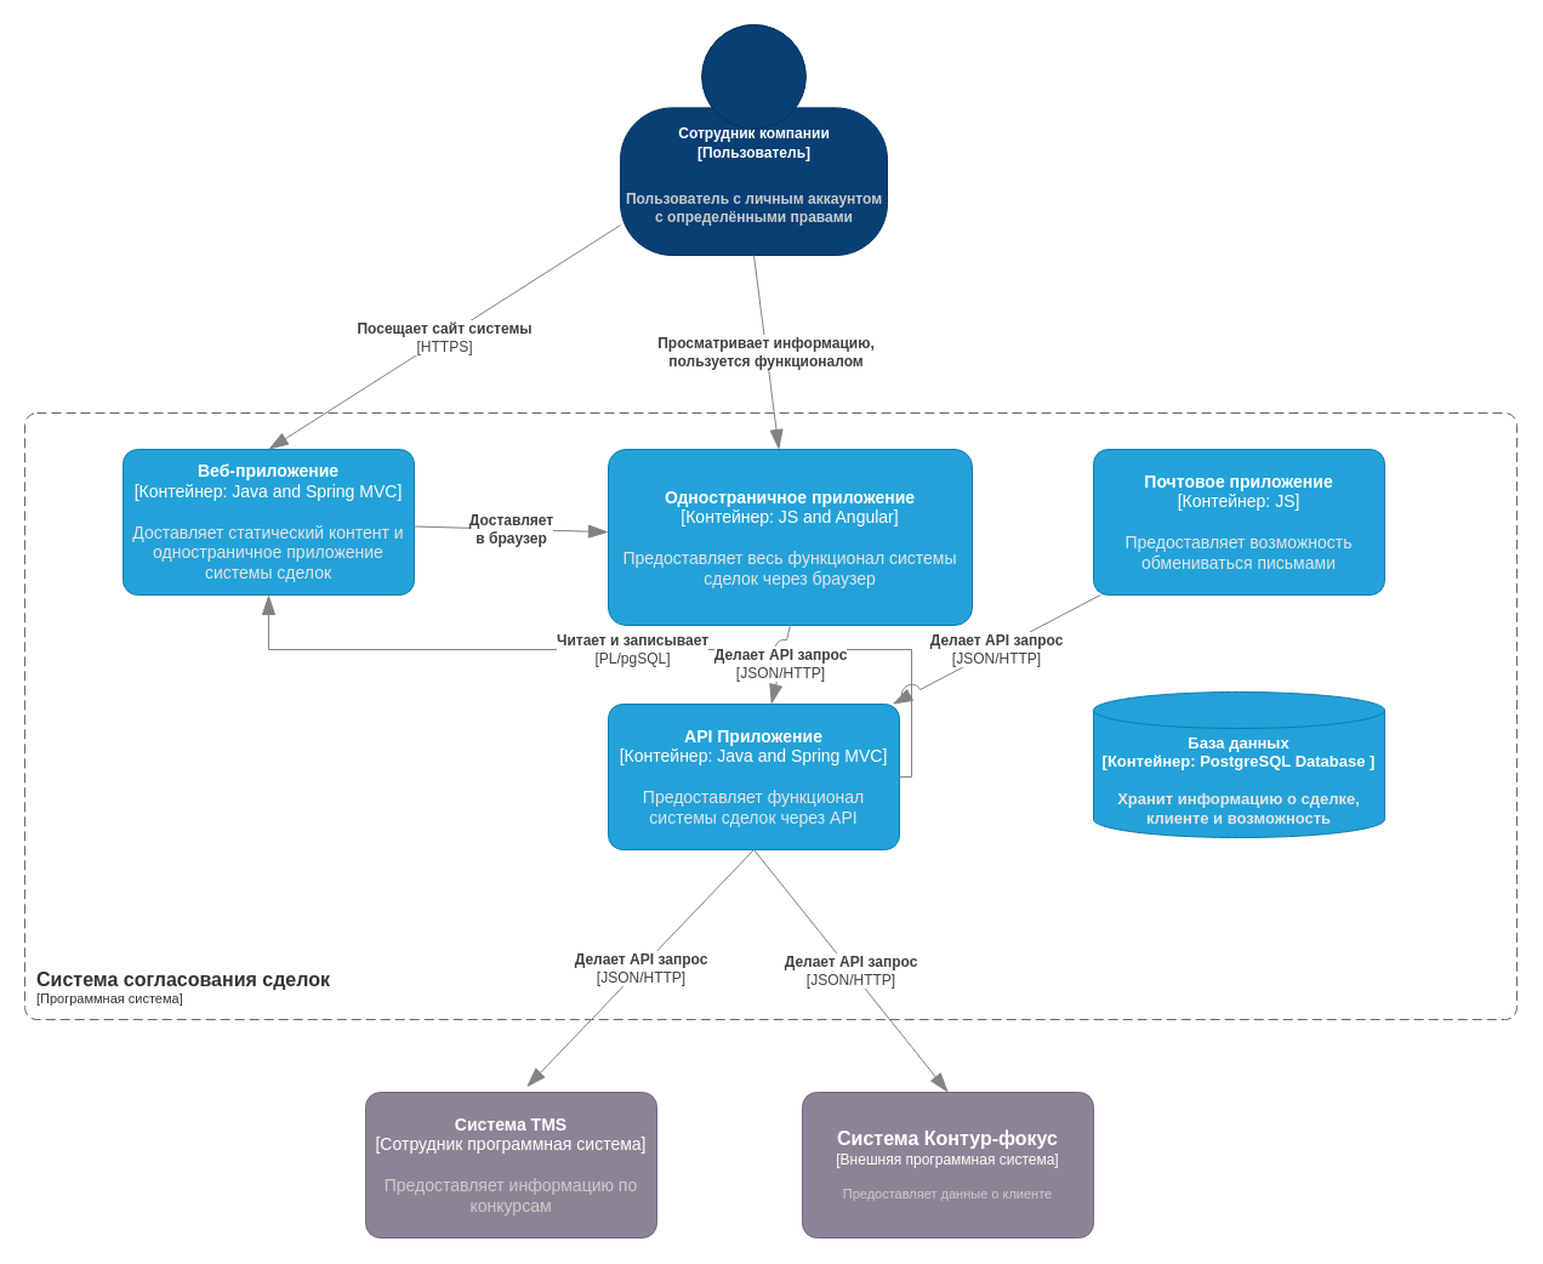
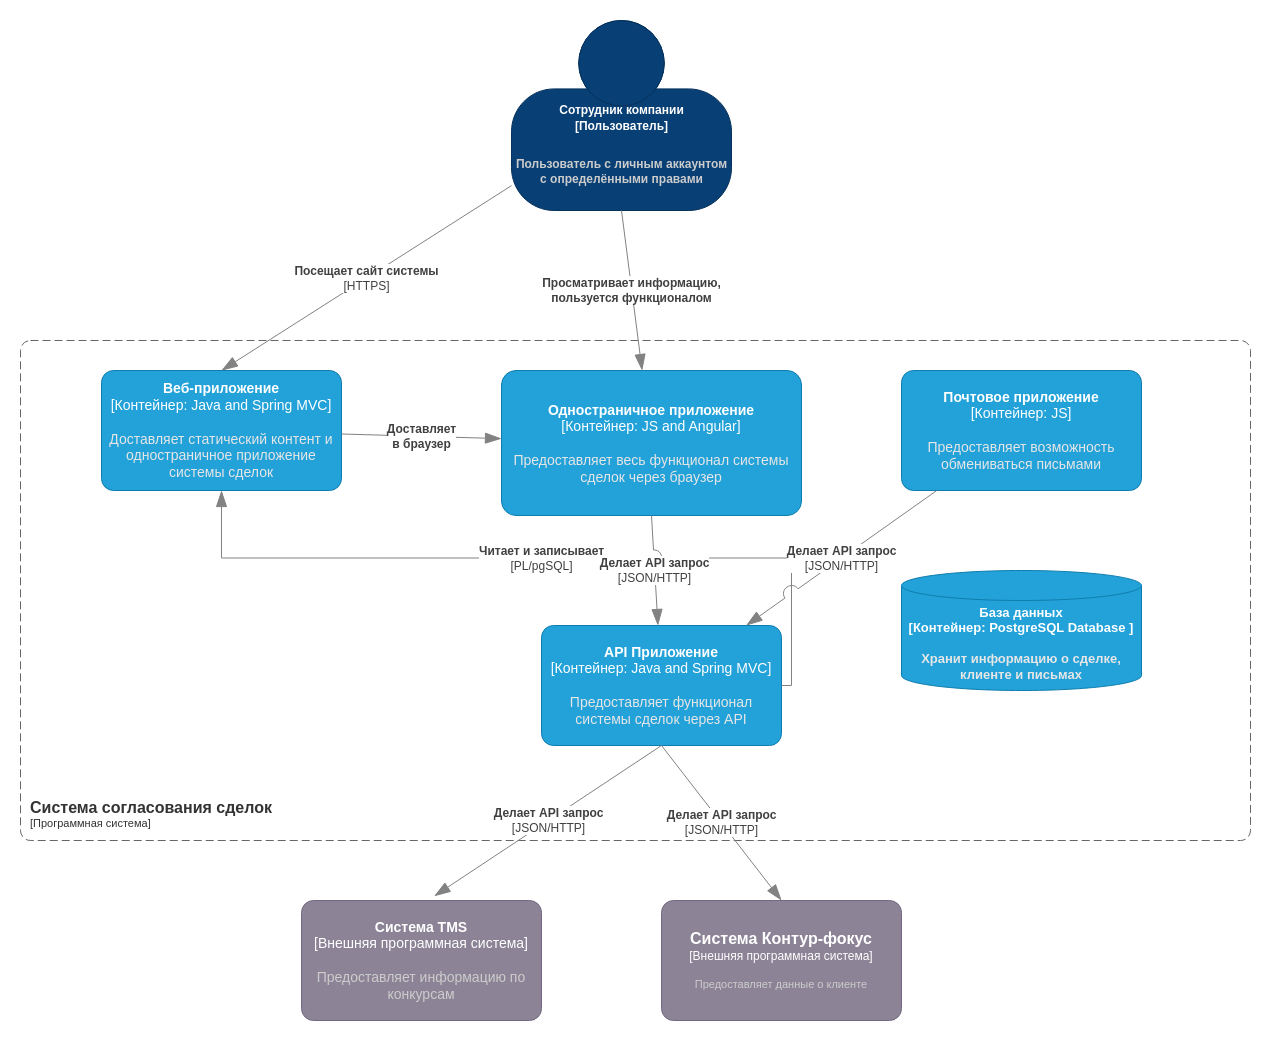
- <mxCell id="6" value="&lt;font style=&quot;font-size: 14px;&quot;&gt;&lt;b style=&quot;font-size: 14px;&quot;&gt;API Приложение&lt;/b&gt;&lt;/font&gt;&lt;div style=&quot;font-size: 14px;&quot;&gt;[Контейнер: Java and Spring MVC]&lt;/div&gt;&lt;br style=&quot;font-size: 14px;&quot;&gt;&lt;div style=&quot;font-size: 14px;&quot;&gt;&lt;font style=&quot;font-size: 14px;&quot;&gt;&lt;font color=&quot;#E6E6E6&quot; style=&quot;font-size: 14px;&quot;&gt;Предоставляет функционал системы сделок через API&lt;/font&gt;&lt;/font&gt;&lt;/div&gt;" style="rounded=1;whiteSpace=wrap;html=1;fontSize=14;labelBackgroundColor=none;fillColor=#23A2D9;fontColor=#ffffff;align=center;arcSize=10;strokeColor=#0E7DAD;metaEdit=1;resizable=0;points=[[0.25,0,0],[0.5,0,0],[0.75,0,0],[1,0.25,0],[1,0.5,0],[1,0.75,0],[0.75,1,0],[0.5,1,0],[0.25,1,0],[0,0.75,0],[0,0.5,0],[0,0.25,0]];" parent="1" vertex="1"><mxGeometry x="501" y="580" width="240" height="120" as="geometry" /></mxCell>
+ <mxCell id="6" value="&lt;font style=&quot;font-size: 14px;&quot;&gt;&lt;b style=&quot;font-size: 14px;&quot;&gt;API Приложение&lt;/b&gt;&lt;/font&gt;&lt;div style=&quot;font-size: 14px;&quot;&gt;[Контейнер: Java and Spring MVC]&lt;/div&gt;&lt;br style=&quot;font-size: 14px;&quot;&gt;&lt;div style=&quot;font-size: 14px;&quot;&gt;&lt;font style=&quot;font-size: 14px;&quot;&gt;&lt;font color=&quot;#E6E6E6&quot; style=&quot;font-size: 14px;&quot;&gt;Предоставляет функционал системы сделок через API&lt;/font&gt;&lt;/font&gt;&lt;/div&gt;" style="rounded=1;whiteSpace=wrap;html=1;fontSize=14;labelBackgroundColor=none;fillColor=#23A2D9;fontColor=#ffffff;align=center;arcSize=10;strokeColor=#0E7DAD;metaEdit=1;resizable=0;points=[[0.25,0,0],[0.5,0,0],[0.75,0,0],[1,0.25,0],[1,0.5,0],[1,0.75,0],[0.75,1,0],[0.5,1,0],[0.25,1,0],[0,0.75,0],[0,0.5,0],[0,0.25,0]];" parent="1" vertex="1"><mxGeometry x="541" y="625" width="240" height="120" as="geometry" /></mxCell>
- <mxCell id="10" value="&lt;font style=&quot;font-size: 13px;&quot;&gt;&lt;b style=&quot;font-size: 13px;&quot;&gt;База данных&lt;/b&gt;&lt;/font&gt;&lt;div style=&quot;font-size: 13px;&quot;&gt;&lt;b style=&quot;font-size: 13px;&quot;&gt;[Контейнер:&amp;nbsp;PostgreSQL Database ]&lt;/b&gt;&lt;/div&gt;&lt;b style=&quot;font-size: 13px;&quot;&gt;&lt;br style=&quot;font-size: 13px;&quot;&gt;&lt;div style=&quot;font-size: 13px;&quot;&gt;&lt;font style=&quot;font-size: 13px;&quot;&gt;&lt;font color=&quot;#E6E6E6&quot; style=&quot;font-size: 13px;&quot;&gt;Хранит информацию о сделке, клиенте и возможность&lt;/font&gt;&lt;/font&gt;&lt;/div&gt;&lt;/b&gt;" style="shape=cylinder3;size=15;whiteSpace=wrap;html=1;boundedLbl=1;rounded=0;labelBackgroundColor=none;fillColor=#23A2D9;fontSize=13;fontColor=#ffffff;align=center;strokeColor=#0E7DAD;metaEdit=1;points=[[0.5,0,0],[1,0.25,0],[1,0.5,0],[1,0.75,0],[0.5,1,0],[0,0.75,0],[0,0.5,0],[0,0.25,0]];resizable=0;" parent="1" vertex="1"><mxGeometry x="901" y="570" width="240" height="120" as="geometry" /></mxCell>
+ <mxCell id="10" value="&lt;font style=&quot;font-size: 13px;&quot;&gt;&lt;b style=&quot;font-size: 13px;&quot;&gt;База данных&lt;/b&gt;&lt;/font&gt;&lt;div style=&quot;font-size: 13px;&quot;&gt;&lt;b style=&quot;font-size: 13px;&quot;&gt;[Контейнер:&amp;nbsp;PostgreSQL Database ]&lt;/b&gt;&lt;/div&gt;&lt;b style=&quot;font-size: 13px;&quot;&gt;&lt;br style=&quot;font-size: 13px;&quot;&gt;&lt;div style=&quot;font-size: 13px;&quot;&gt;&lt;font style=&quot;font-size: 13px;&quot;&gt;&lt;font color=&quot;#E6E6E6&quot; style=&quot;font-size: 13px;&quot;&gt;Хранит информацию о сделке, клиенте и письмах&lt;/font&gt;&lt;/font&gt;&lt;/div&gt;&lt;/b&gt;" style="shape=cylinder3;size=15;whiteSpace=wrap;html=1;boundedLbl=1;rounded=0;labelBackgroundColor=none;fillColor=#23A2D9;fontSize=13;fontColor=#ffffff;align=center;strokeColor=#0E7DAD;metaEdit=1;points=[[0.5,0,0],[1,0.25,0],[1,0.5,0],[1,0.75,0],[0.5,1,0],[0,0.75,0],[0,0.5,0],[0,0.25,0]];resizable=0;" parent="1" vertex="1"><mxGeometry x="901" y="570" width="240" height="120" as="geometry" /></mxCell>
- <mxCell id="3" value="&lt;font style=&quot;font-size: 14px;&quot;&gt;&lt;b style=&quot;font-size: 14px;&quot;&gt;Система TMS&lt;/b&gt;&lt;/font&gt;&lt;div style=&quot;font-size: 14px;&quot;&gt;[Сотрудник программная система]&lt;/div&gt;&lt;br style=&quot;font-size: 14px;&quot;&gt;&lt;div style=&quot;font-size: 14px;&quot;&gt;&lt;font style=&quot;font-size: 14px;&quot;&gt;&lt;font color=&quot;#cccccc&quot; style=&quot;font-size: 14px;&quot;&gt;Предоставляет информацию по конкурсам&lt;/font&gt;&lt;/font&gt;&lt;/div&gt;" style="rounded=1;whiteSpace=wrap;html=1;labelBackgroundColor=none;fillColor=#8C8496;fontColor=#ffffff;align=center;arcSize=10;strokeColor=#736782;metaEdit=1;resizable=0;points=[[0.25,0,0],[0.5,0,0],[0.75,0,0],[1,0.25,0],[1,0.5,0],[1,0.75,0],[0.75,1,0],[0.5,1,0],[0.25,1,0],[0,0.75,0],[0,0.5,0],[0,0.25,0]];fontSize=14;" parent="1" vertex="1"><mxGeometry x="301" y="900" width="240" height="120" as="geometry" /></mxCell>
+ <mxCell id="3" value="&lt;font style=&quot;font-size: 14px;&quot;&gt;&lt;b style=&quot;font-size: 14px;&quot;&gt;Система TMS&lt;/b&gt;&lt;/font&gt;&lt;div style=&quot;font-size: 14px;&quot;&gt;[Внешняя программная система]&lt;/div&gt;&lt;br style=&quot;font-size: 14px;&quot;&gt;&lt;div style=&quot;font-size: 14px;&quot;&gt;&lt;font style=&quot;font-size: 14px;&quot;&gt;&lt;font color=&quot;#cccccc&quot; style=&quot;font-size: 14px;&quot;&gt;Предоставляет информацию по конкурсам&lt;/font&gt;&lt;/font&gt;&lt;/div&gt;" style="rounded=1;whiteSpace=wrap;html=1;labelBackgroundColor=none;fillColor=#8C8496;fontColor=#ffffff;align=center;arcSize=10;strokeColor=#736782;metaEdit=1;resizable=0;points=[[0.25,0,0],[0.5,0,0],[0.75,0,0],[1,0.25,0],[1,0.5,0],[1,0.75,0],[0.75,1,0],[0.5,1,0],[0.25,1,0],[0,0.75,0],[0,0.5,0],[0,0.25,0]];fontSize=14;" parent="1" vertex="1"><mxGeometry x="301" y="900" width="240" height="120" as="geometry" /></mxCell>
